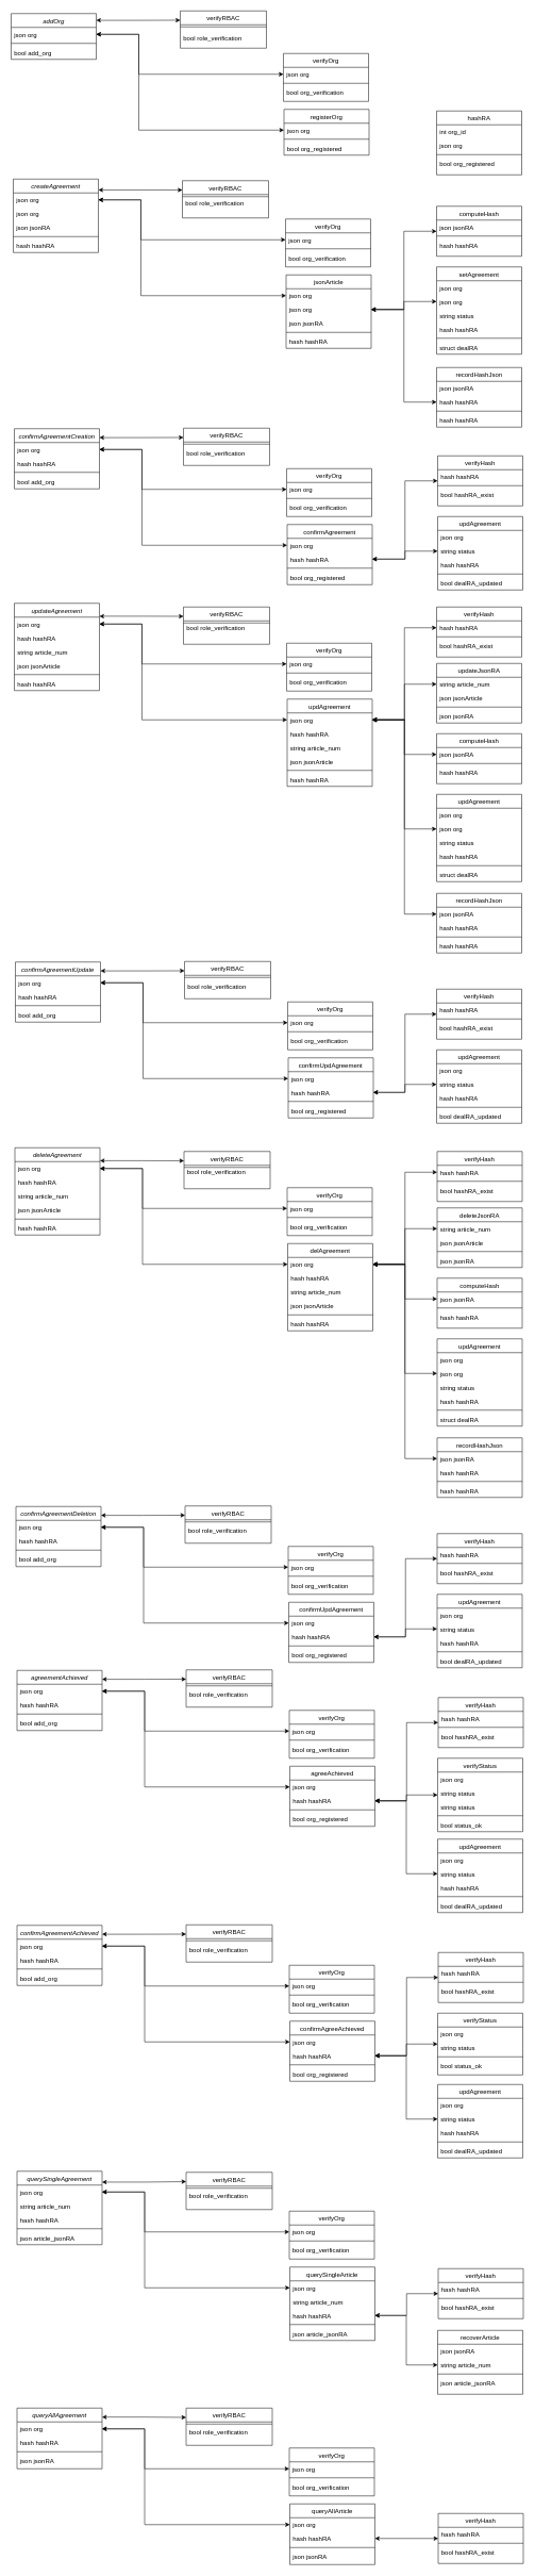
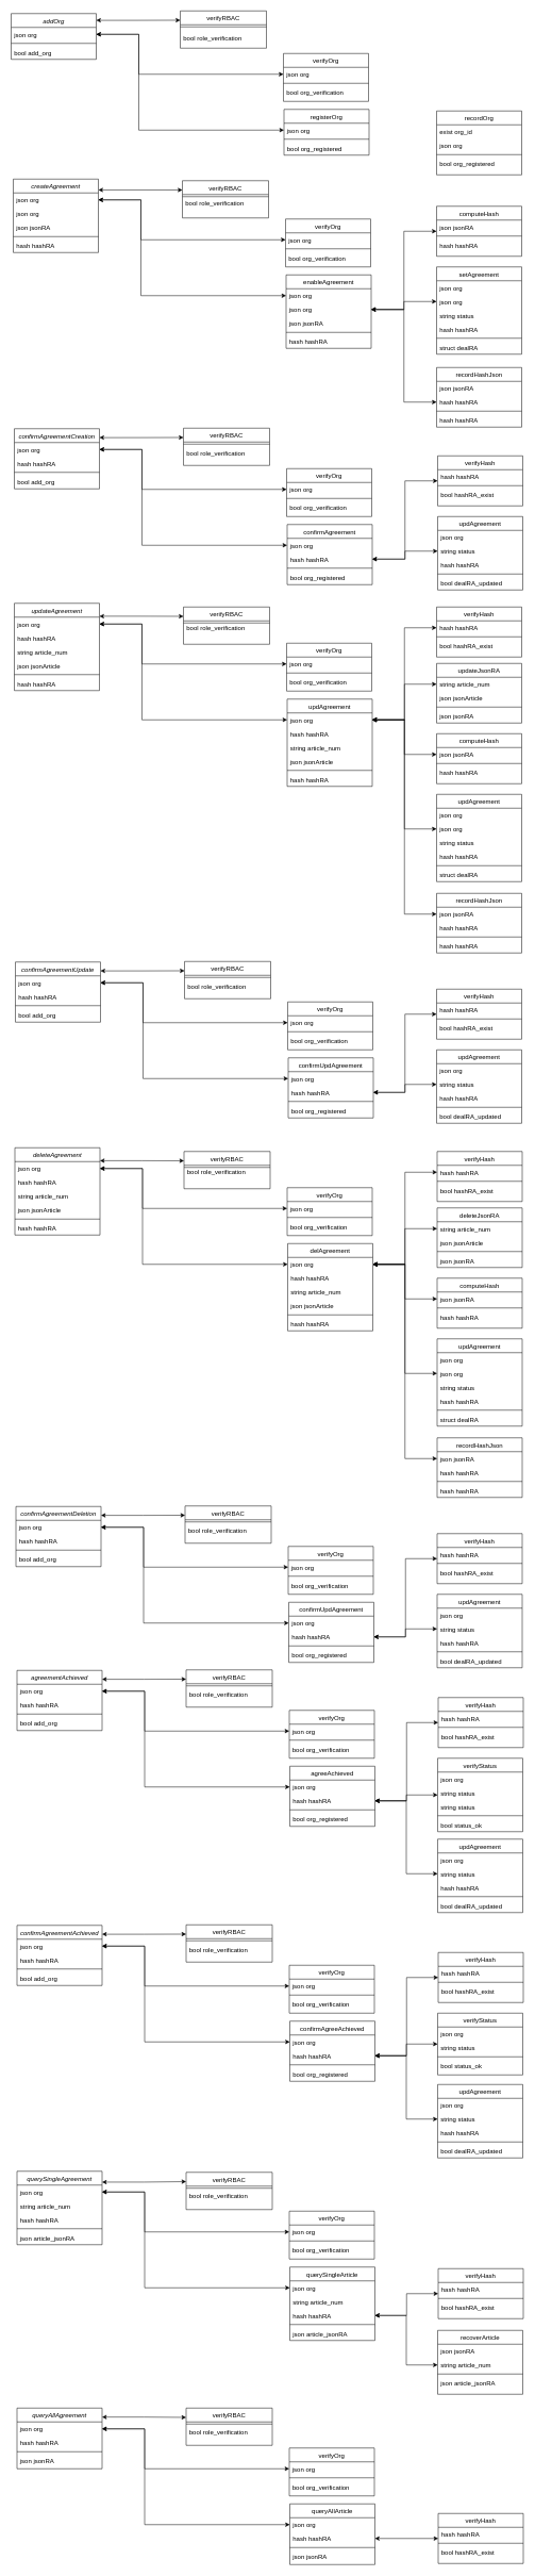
- <mxCell id="20" value="hashRA" style="swimlane;fontStyle=0;align=center;verticalAlign=top;childLayout=stackLayout;horizontal=1;startSize=26;horizontalStack=0;resizeParent=1;resizeLast=0;collapsible=1;marginBottom=0;rounded=0;shadow=0;strokeWidth=1;" vertex="1" parent="1"><mxGeometry x="820" y="208" width="160" height="120" as="geometry"><mxRectangle x="550" y="140" width="160" height="26" as="alternateBounds" /></mxGeometry></mxCell>
+ <mxCell id="20" value="recordOrg" style="swimlane;fontStyle=0;align=center;verticalAlign=top;childLayout=stackLayout;horizontal=1;startSize=26;horizontalStack=0;resizeParent=1;resizeLast=0;collapsible=1;marginBottom=0;rounded=0;shadow=0;strokeWidth=1;" vertex="1" parent="1"><mxGeometry x="820" y="208" width="160" height="120" as="geometry"><mxRectangle x="550" y="140" width="160" height="26" as="alternateBounds" /></mxGeometry></mxCell>
- <mxCell id="21" value="int org_id" style="text;align=left;verticalAlign=top;spacingLeft=4;spacingRight=4;overflow=hidden;rotatable=0;points=[[0,0.5],[1,0.5]];portConstraint=eastwest;" vertex="1" parent="20"><mxGeometry y="26" width="160" height="26" as="geometry" /></mxCell>
+ <mxCell id="21" value="exist org_id" style="text;align=left;verticalAlign=top;spacingLeft=4;spacingRight=4;overflow=hidden;rotatable=0;points=[[0,0.5],[1,0.5]];portConstraint=eastwest;" vertex="1" parent="20"><mxGeometry y="26" width="160" height="26" as="geometry" /></mxCell>
- <mxCell id="39" value="jsonArticle" style="swimlane;fontStyle=0;align=center;verticalAlign=top;childLayout=stackLayout;horizontal=1;startSize=26;horizontalStack=0;resizeParent=1;resizeLast=0;collapsible=1;marginBottom=0;rounded=0;shadow=0;strokeWidth=1;" vertex="1" parent="1"><mxGeometry x="537" y="516" width="160" height="138" as="geometry"><mxRectangle x="550" y="140" width="160" height="26" as="alternateBounds" /></mxGeometry></mxCell>
+ <mxCell id="39" value="enableAgreement" style="swimlane;fontStyle=0;align=center;verticalAlign=top;childLayout=stackLayout;horizontal=1;startSize=26;horizontalStack=0;resizeParent=1;resizeLast=0;collapsible=1;marginBottom=0;rounded=0;shadow=0;strokeWidth=1;" vertex="1" parent="1"><mxGeometry x="537" y="516" width="160" height="138" as="geometry"><mxRectangle x="550" y="140" width="160" height="26" as="alternateBounds" /></mxGeometry></mxCell>
